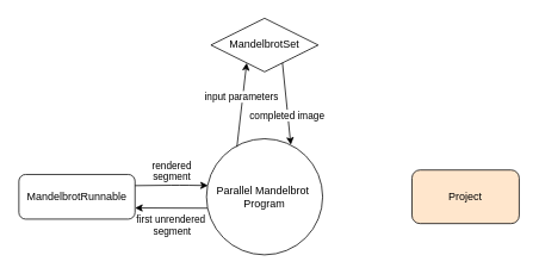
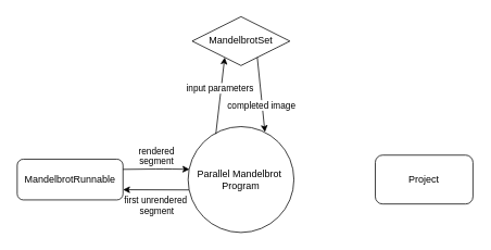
- <mxCell id="5" value="Project" style="rounded=1;whiteSpace=wrap;html=1;fillColor=#ffe6cc;" vertex="1" parent="1"><mxGeometry x="460" y="190" width="120" height="60" as="geometry" /></mxCell>
+ <mxCell id="5" value="Project" style="rounded=1;whiteSpace=wrap;html=1;" vertex="1" parent="1"><mxGeometry x="460" y="190" width="120" height="60" as="geometry" /></mxCell>
